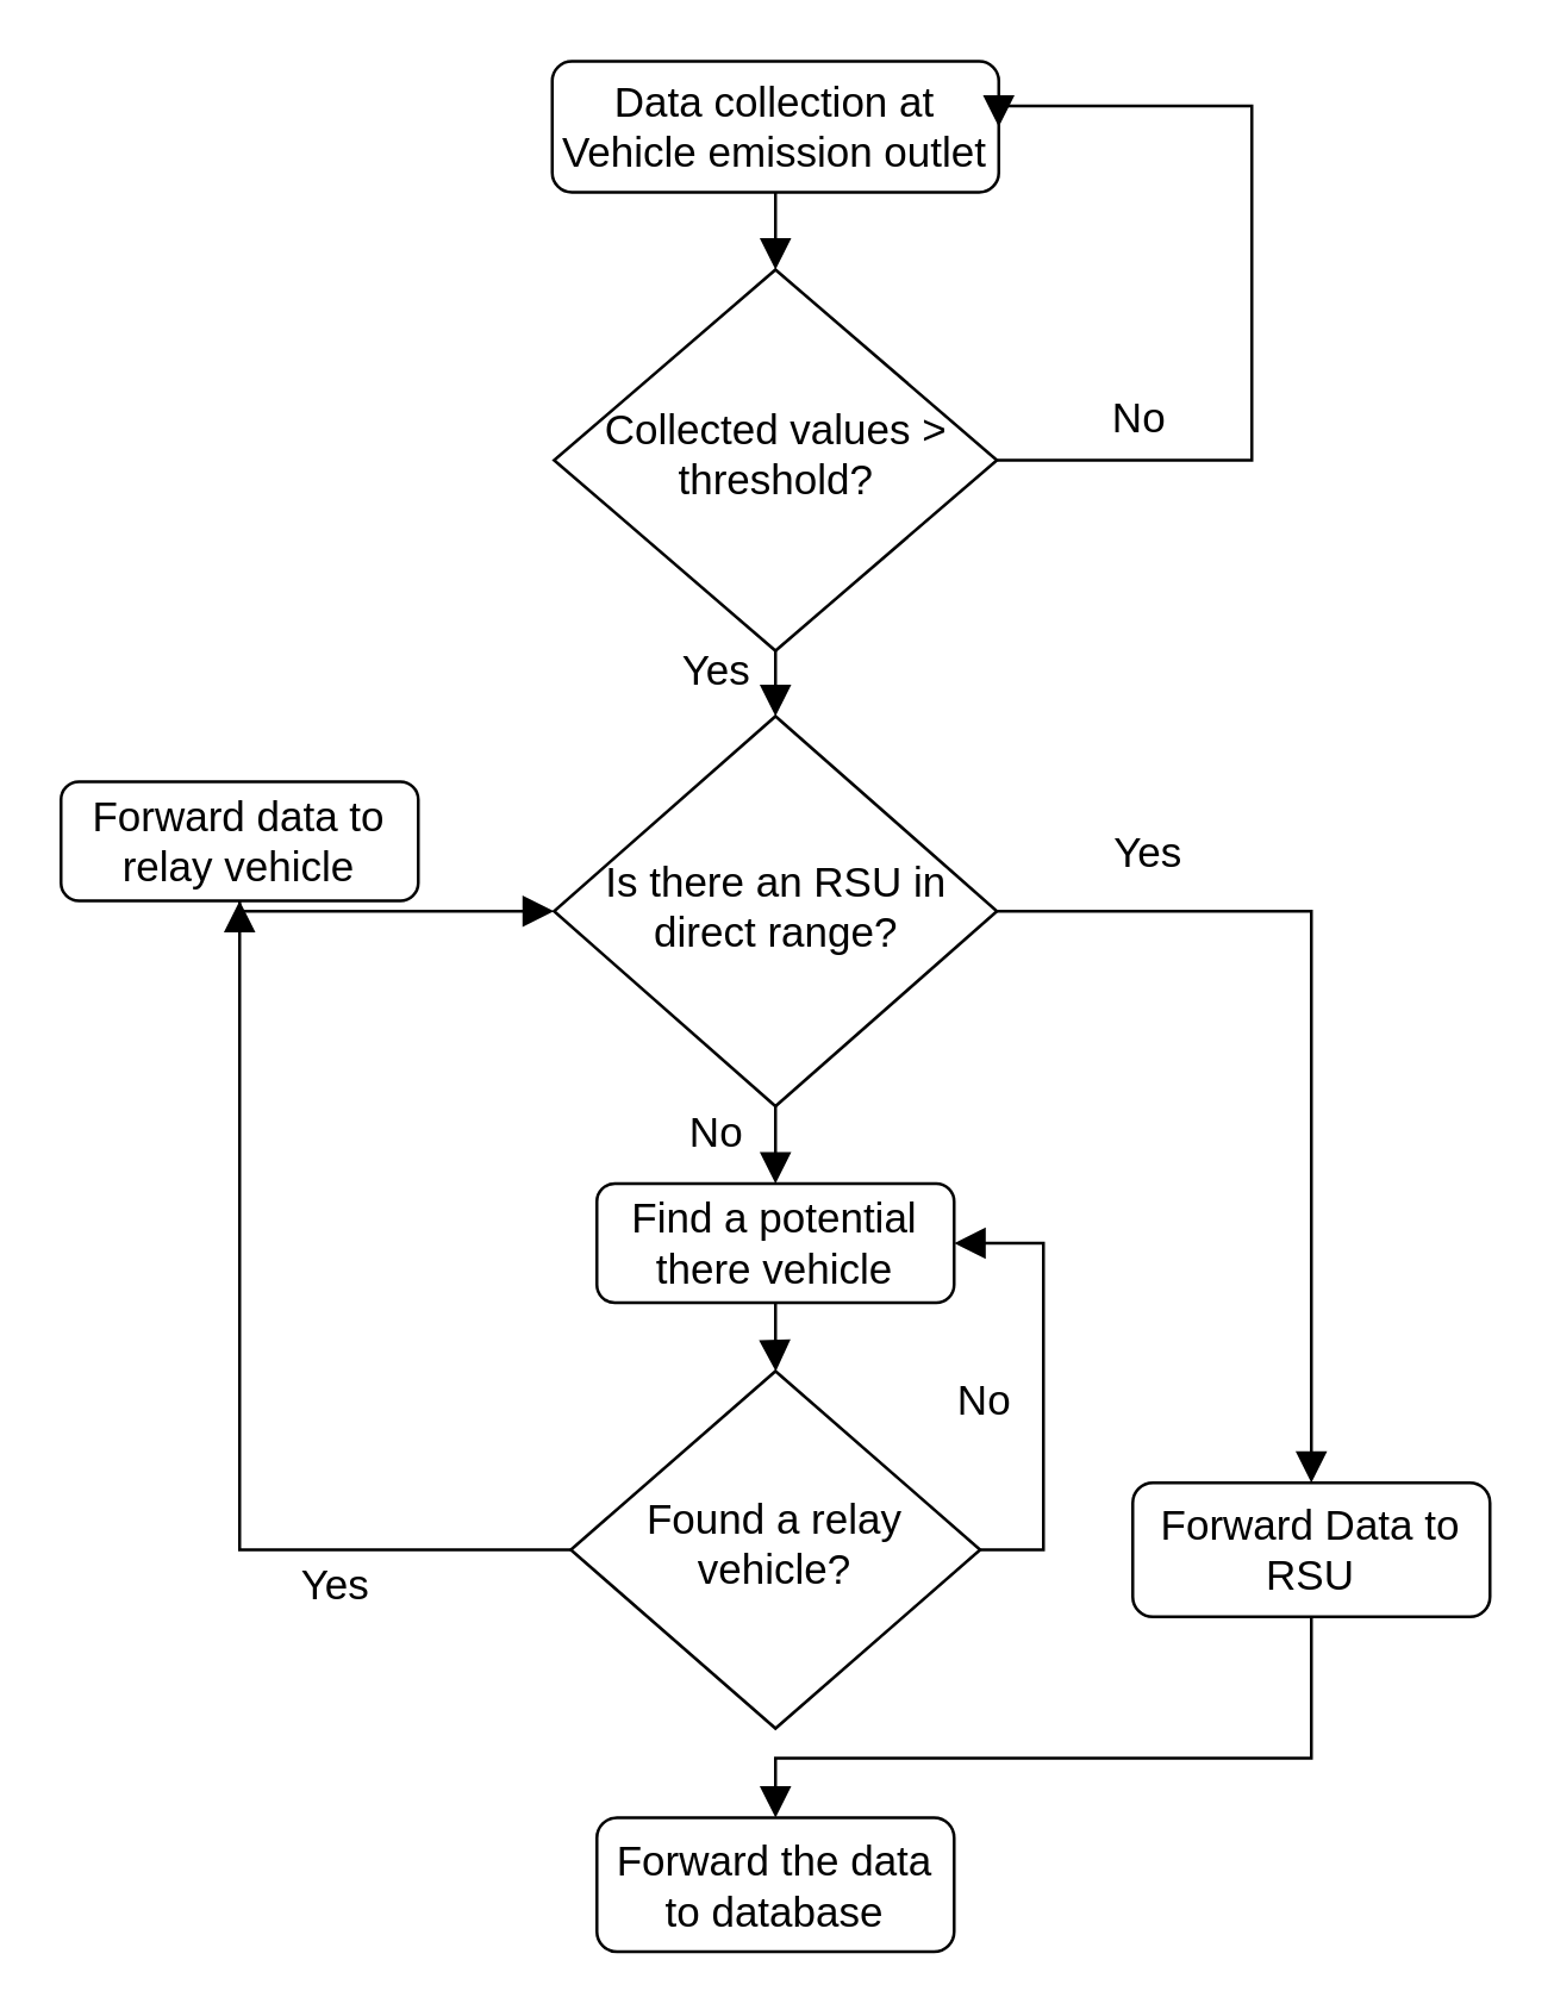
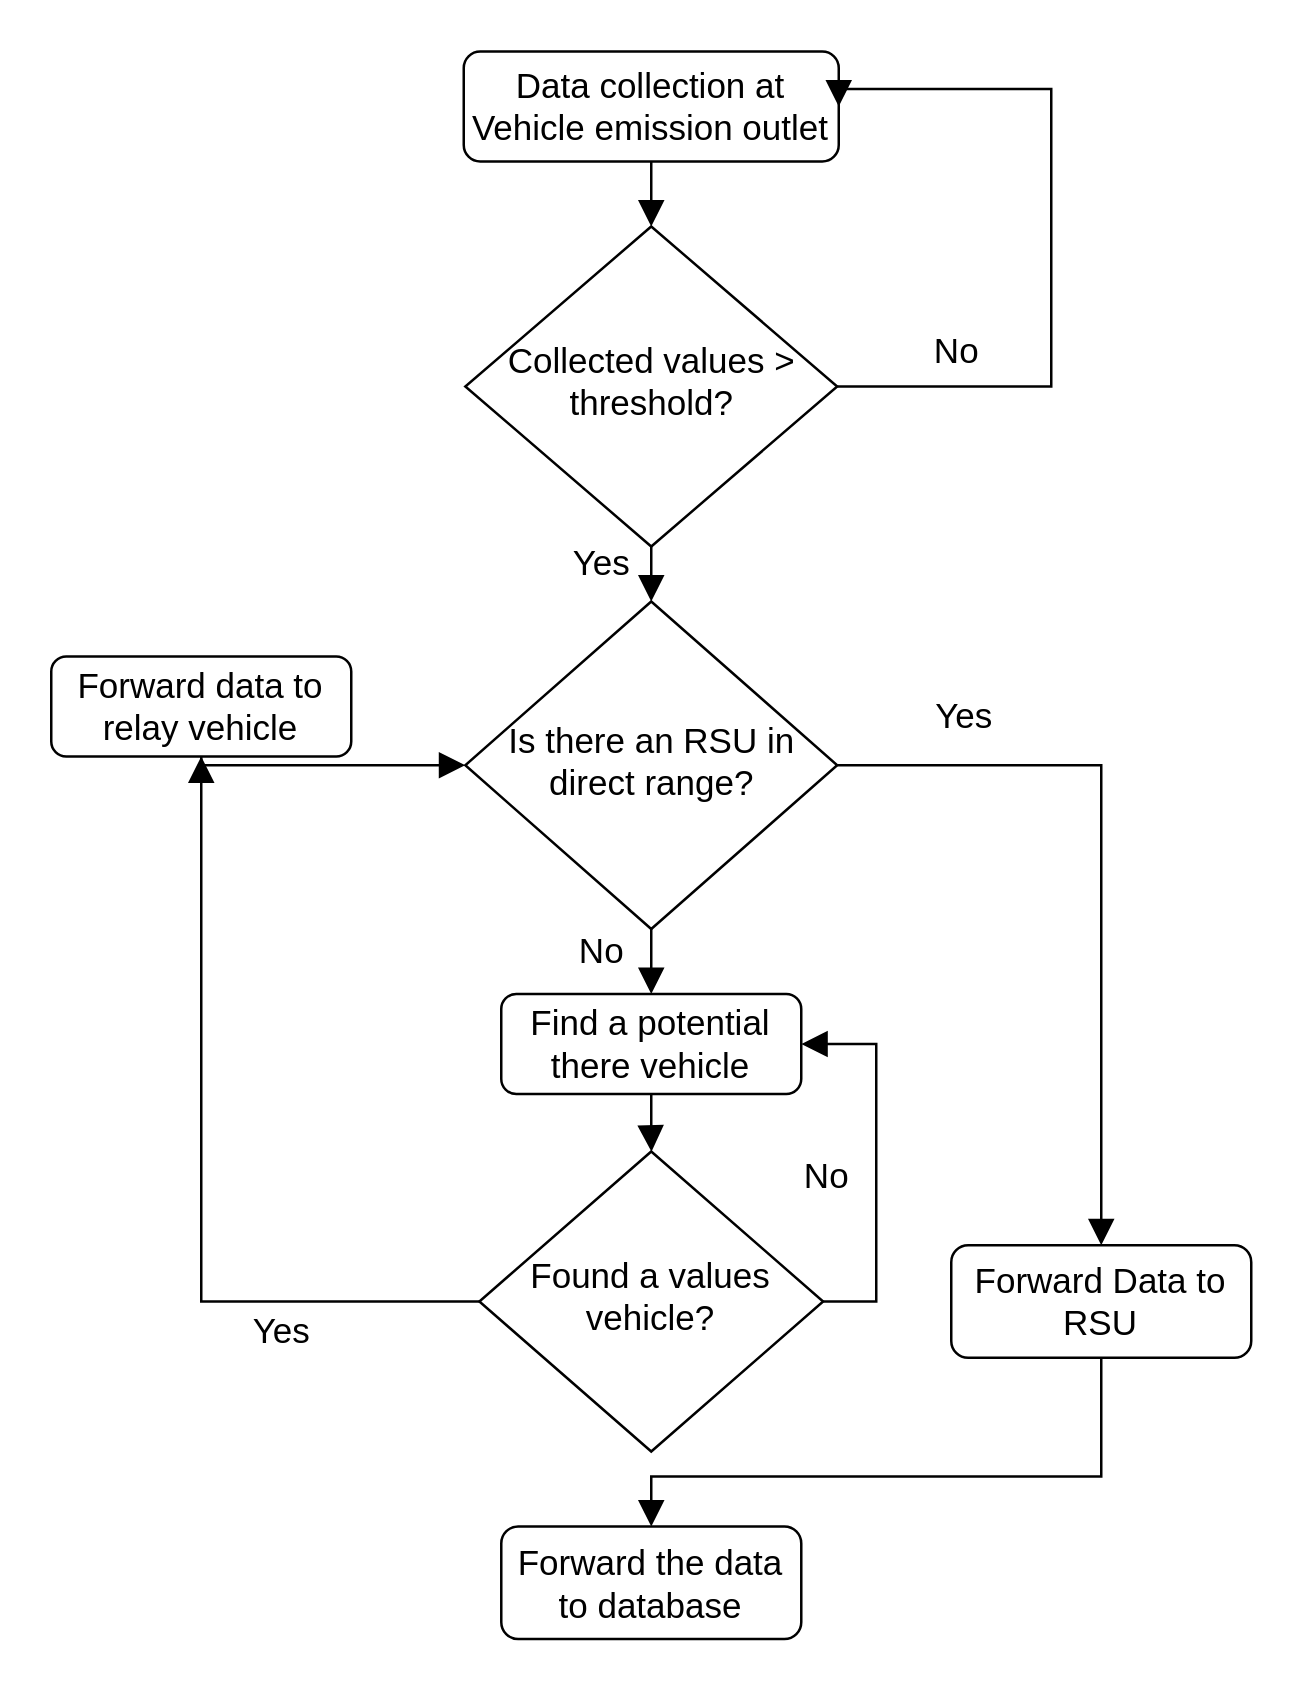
- <mxCell id="15" value="&lt;font style=&quot;font-size: 14px&quot;&gt;Found a relay vehicle?&lt;/font&gt;" style="rhombus;whiteSpace=wrap;html=1;shadow=0;fontFamily=Helvetica;fontSize=12;align=center;strokeWidth=1;spacing=6;spacingTop=-4;" parent="1" vertex="1"><mxGeometry x="191.25" y="460" width="137.5" height="120" as="geometry" /></mxCell>
+ <mxCell id="15" value="&lt;font style=&quot;font-size: 14px&quot;&gt;Found a values vehicle?&lt;/font&gt;" style="rhombus;whiteSpace=wrap;html=1;shadow=0;fontFamily=Helvetica;fontSize=12;align=center;strokeWidth=1;spacing=6;spacingTop=-4;" parent="1" vertex="1"><mxGeometry x="191.25" y="460" width="137.5" height="120" as="geometry" /></mxCell>
